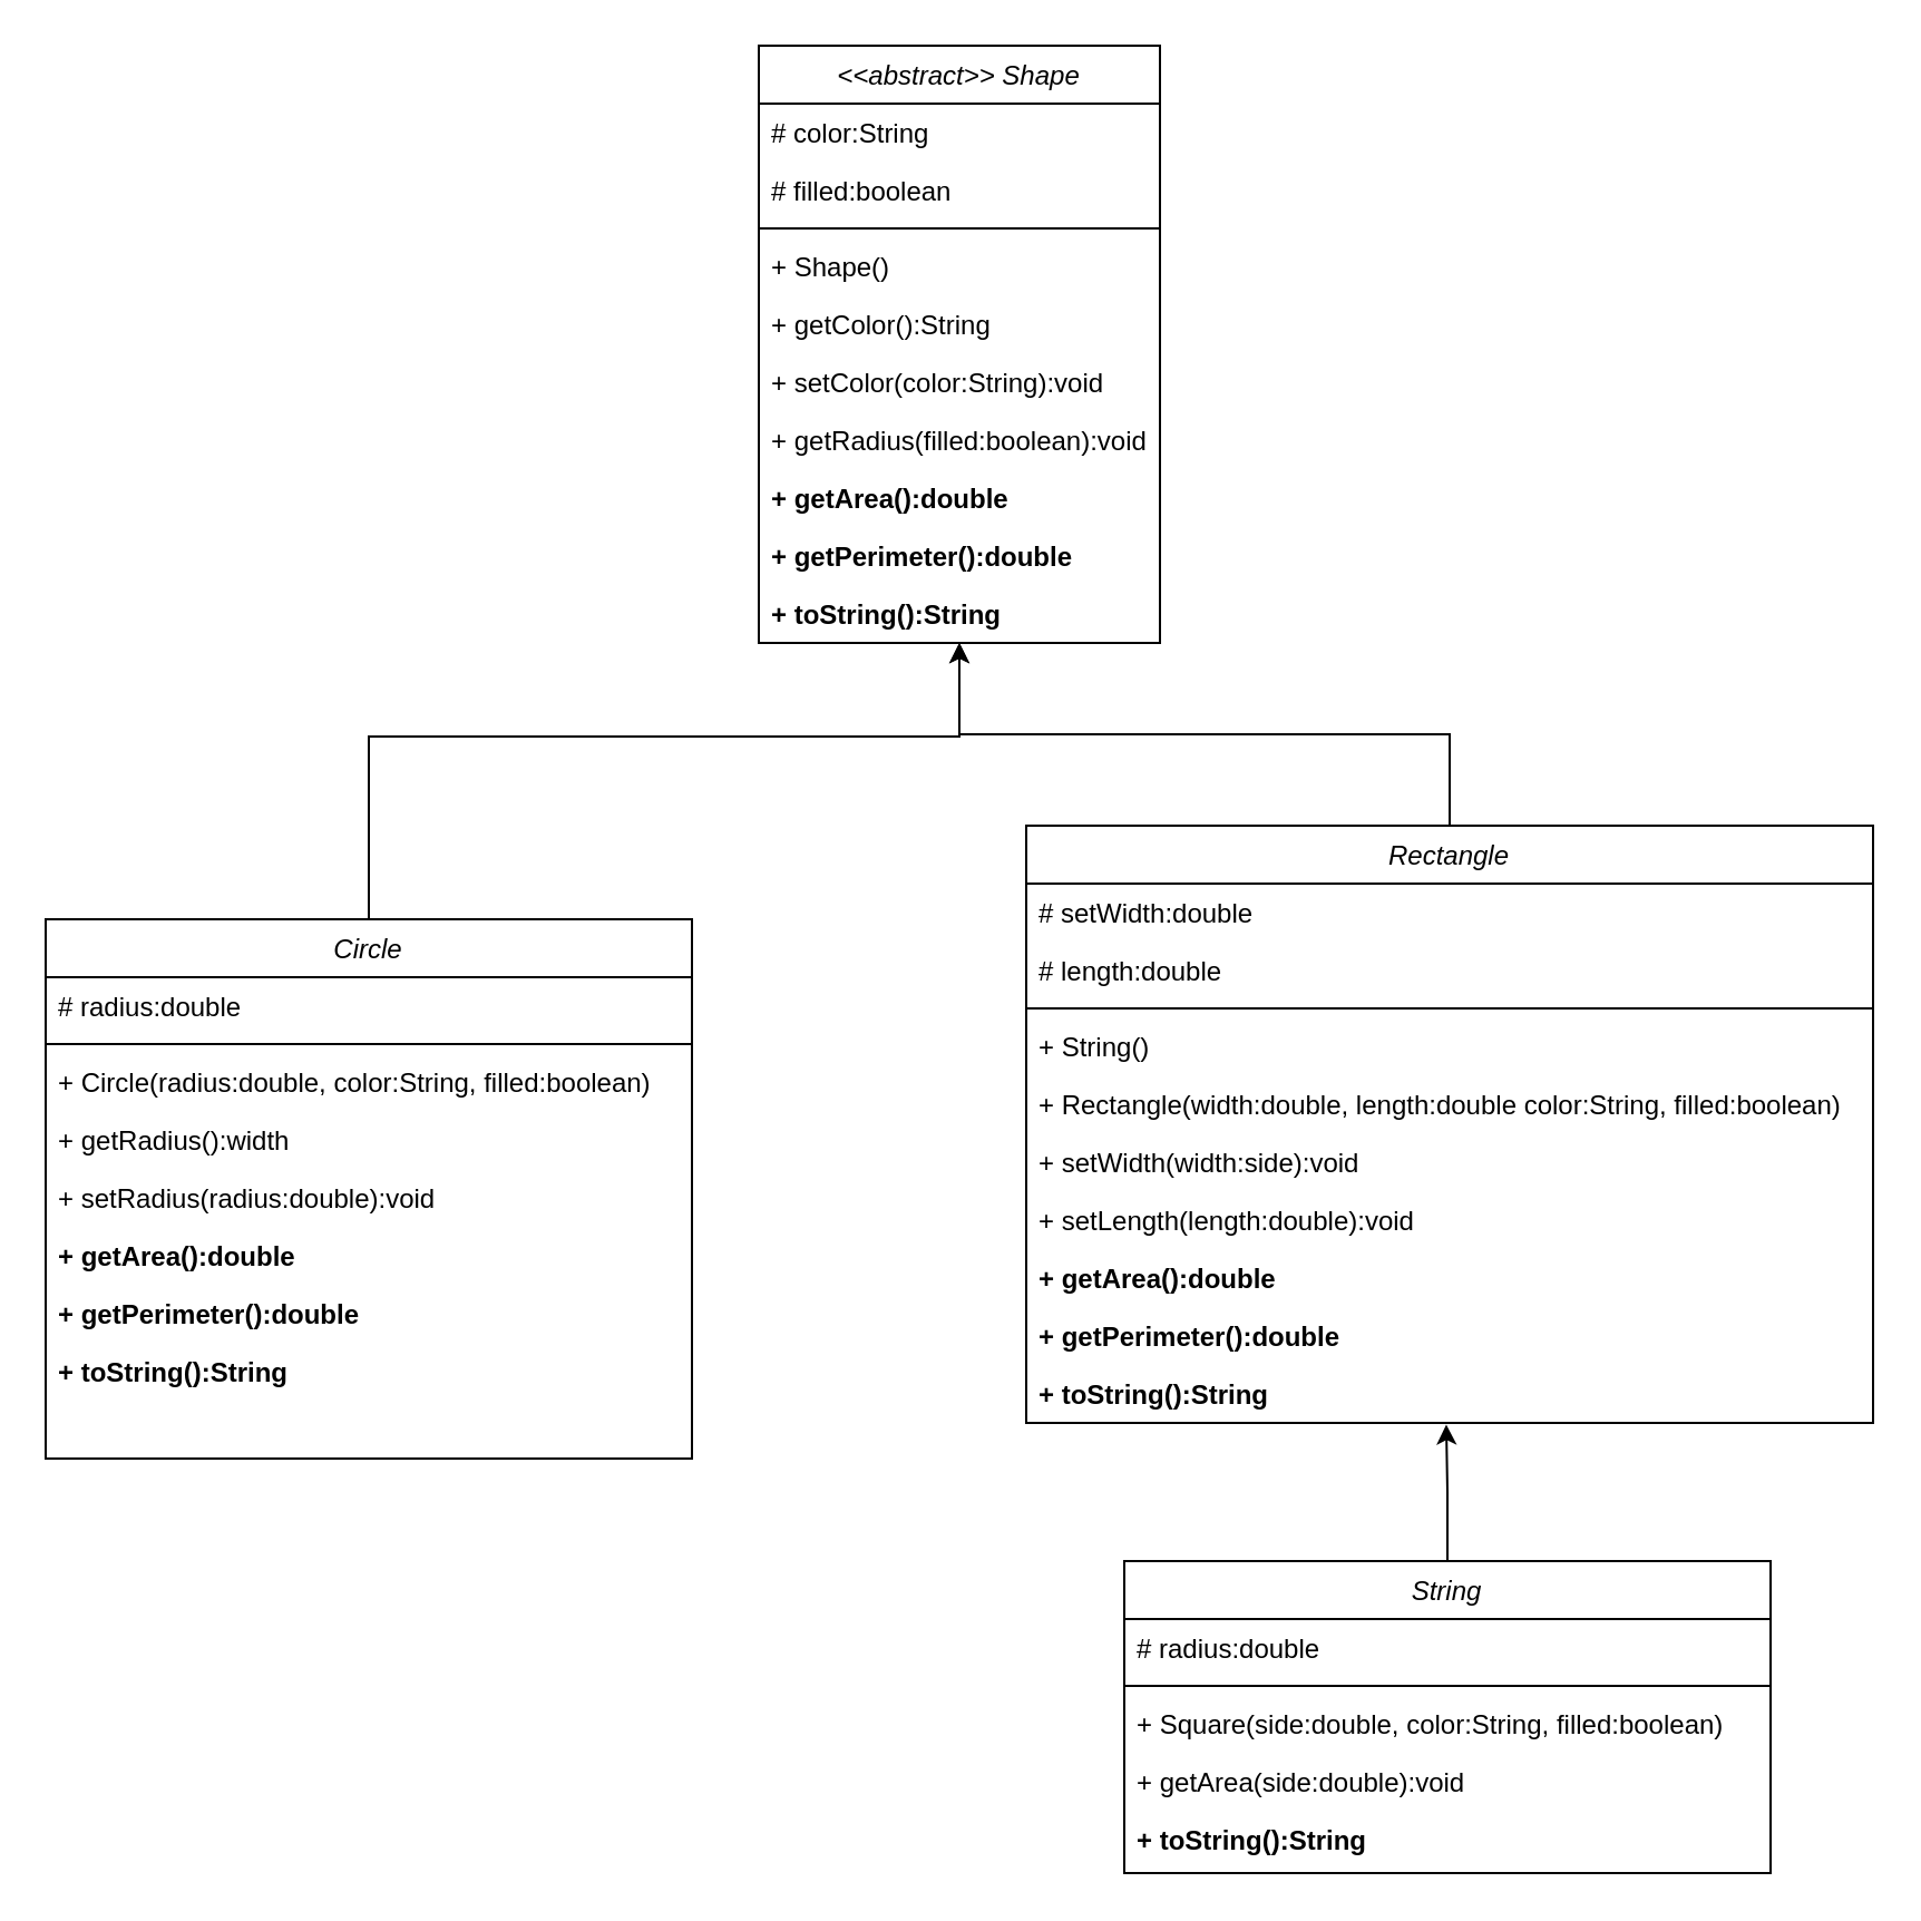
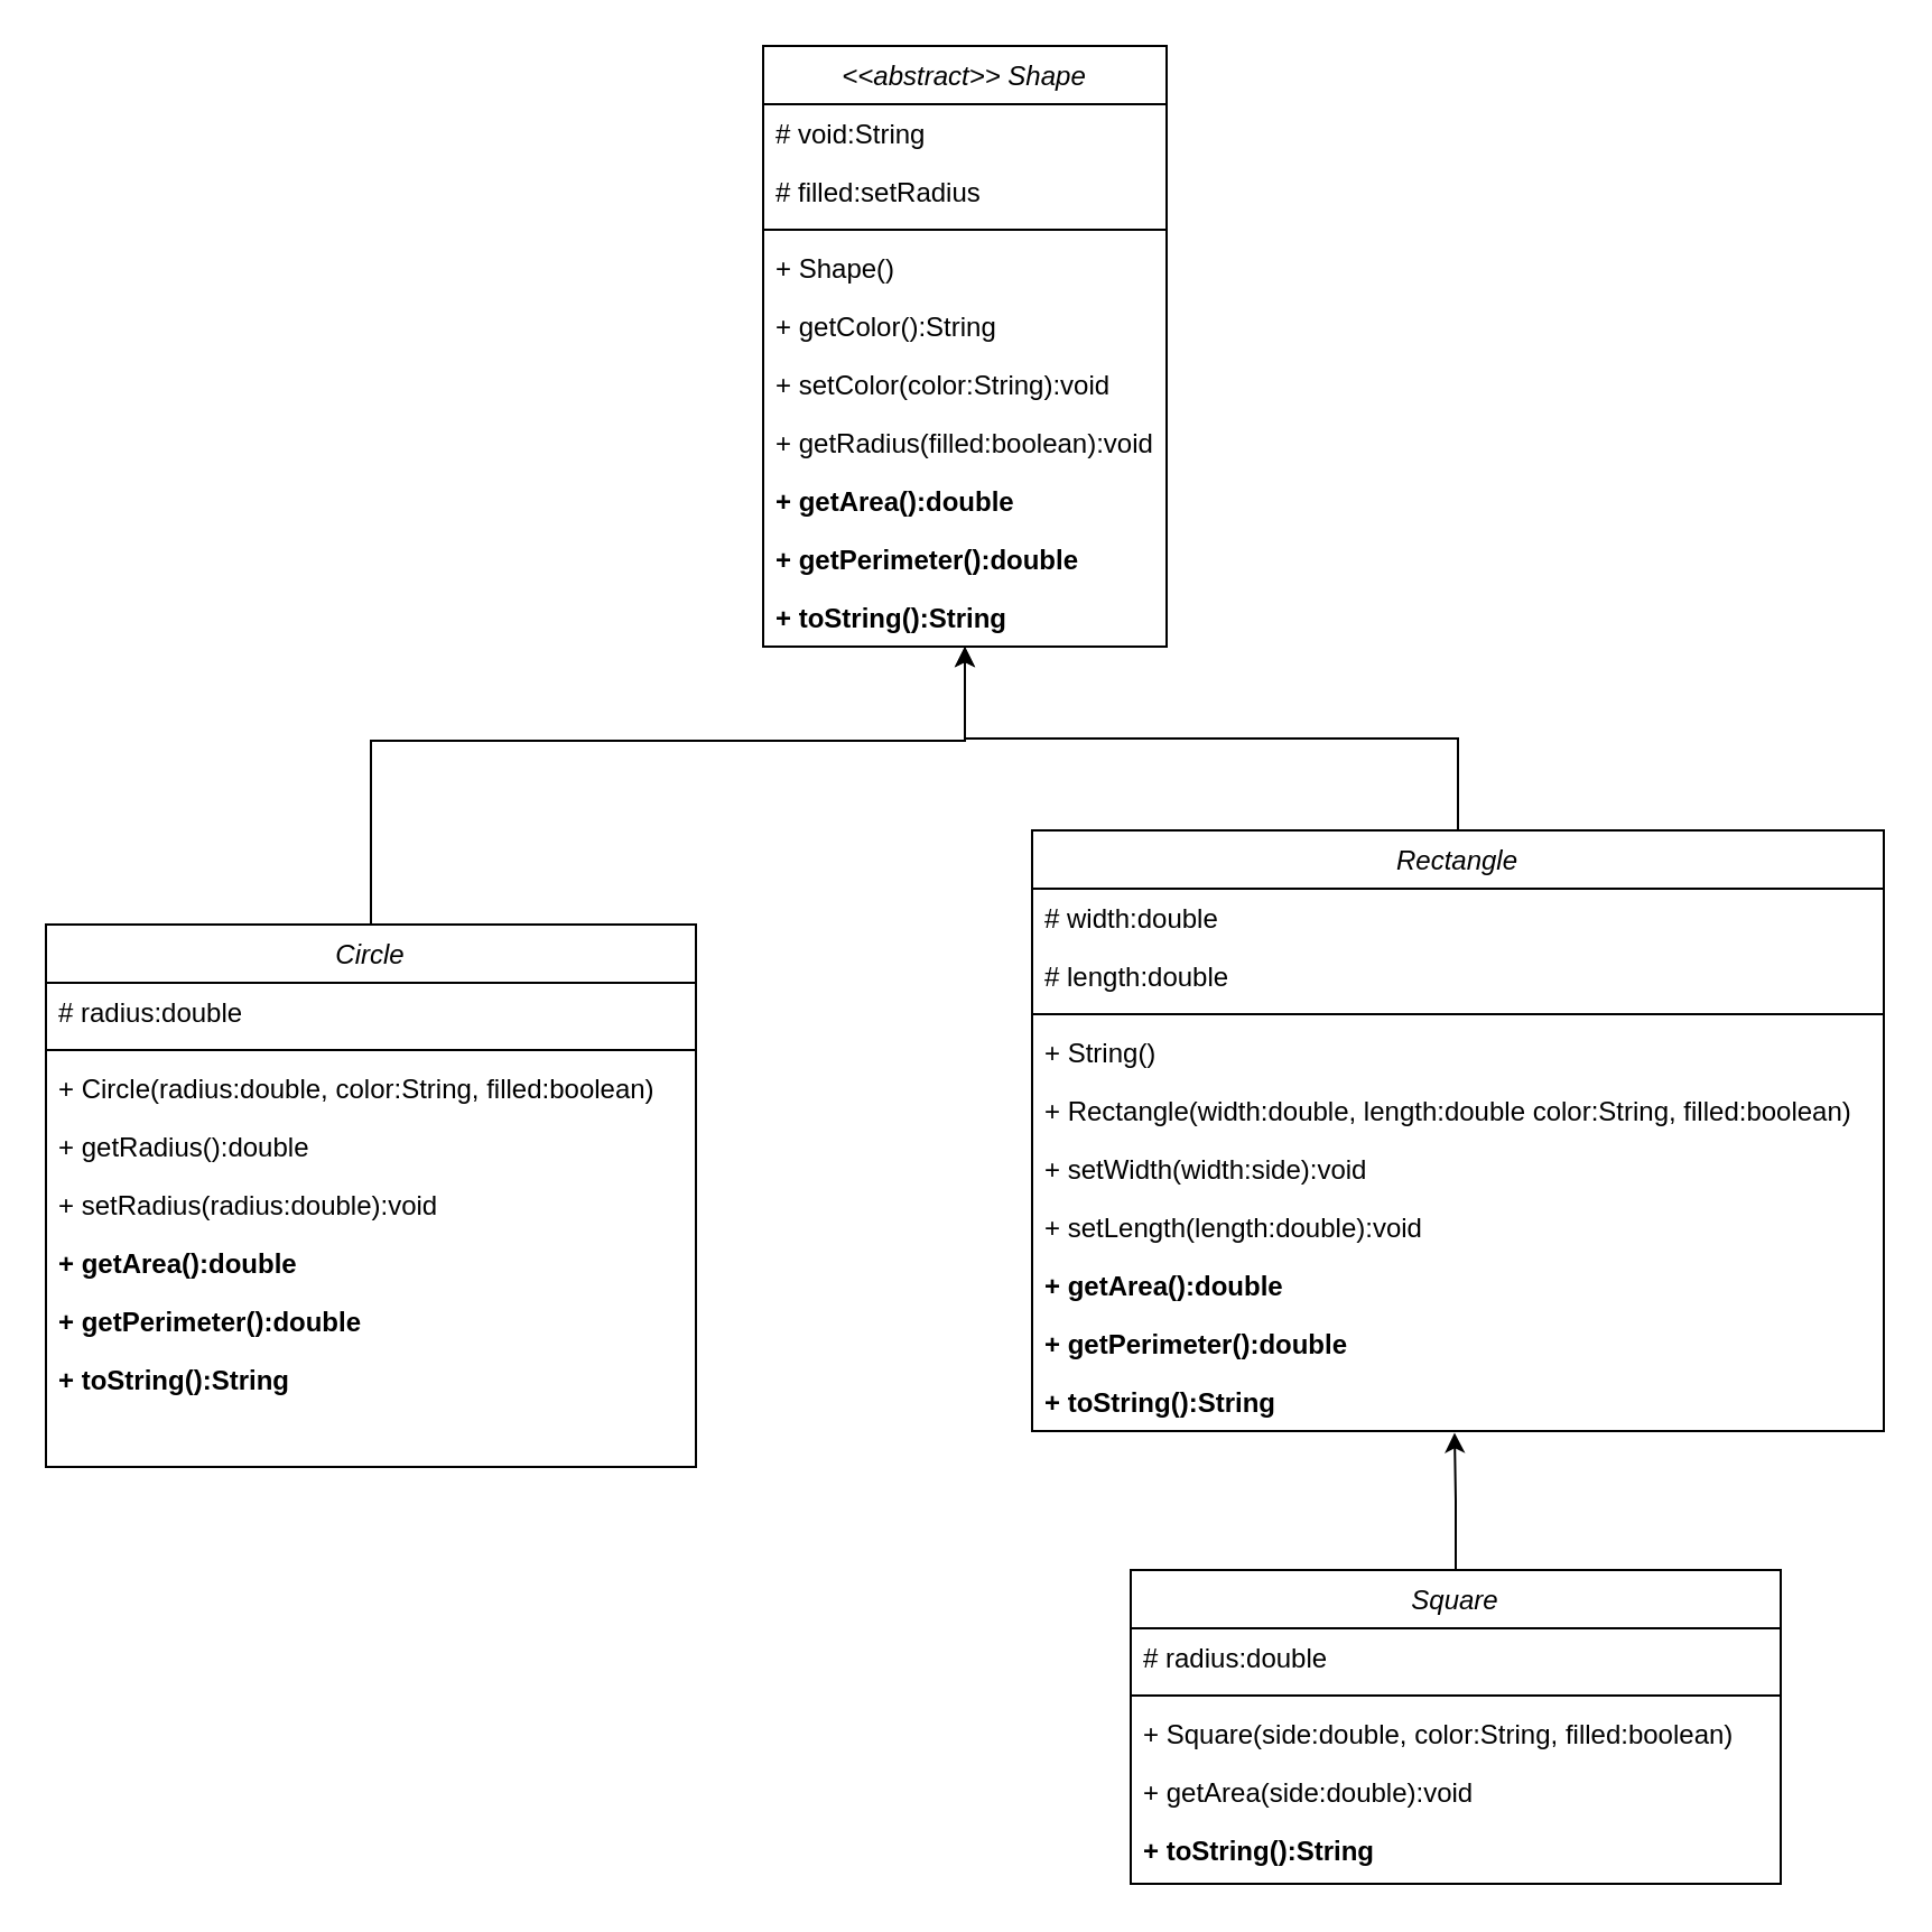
- <mxCell id="4" value="# color:String" style="text;align=left;verticalAlign=top;spacingLeft=4;spacingRight=4;overflow=hidden;rotatable=0;points=[[0,0.5],[1,0.5]];portConstraint=eastwest;" parent="3" vertex="1"><mxGeometry y="26" width="180" height="26" as="geometry" /></mxCell>
+ <mxCell id="4" value="# void:String" style="text;align=left;verticalAlign=top;spacingLeft=4;spacingRight=4;overflow=hidden;rotatable=0;points=[[0,0.5],[1,0.5]];portConstraint=eastwest;" parent="3" vertex="1"><mxGeometry y="26" width="180" height="26" as="geometry" /></mxCell>
- <mxCell id="5" value="# filled:boolean" style="text;align=left;verticalAlign=top;spacingLeft=4;spacingRight=4;overflow=hidden;rotatable=0;points=[[0,0.5],[1,0.5]];portConstraint=eastwest;rounded=0;shadow=0;html=0;" parent="3" vertex="1"><mxGeometry y="52" width="180" height="26" as="geometry" /></mxCell>
+ <mxCell id="5" value="# filled:setRadius" style="text;align=left;verticalAlign=top;spacingLeft=4;spacingRight=4;overflow=hidden;rotatable=0;points=[[0,0.5],[1,0.5]];portConstraint=eastwest;rounded=0;shadow=0;html=0;" parent="3" vertex="1"><mxGeometry y="52" width="180" height="26" as="geometry" /></mxCell>
- <mxCell id="15" value="# setWidth:double" style="text;align=left;verticalAlign=top;spacingLeft=4;spacingRight=4;overflow=hidden;rotatable=0;points=[[0,0.5],[1,0.5]];portConstraint=eastwest;" vertex="1" parent="14"><mxGeometry y="26" width="380" height="26" as="geometry" /></mxCell>
+ <mxCell id="15" value="# width:double" style="text;align=left;verticalAlign=top;spacingLeft=4;spacingRight=4;overflow=hidden;rotatable=0;points=[[0,0.5],[1,0.5]];portConstraint=eastwest;" vertex="1" parent="14"><mxGeometry y="26" width="380" height="26" as="geometry" /></mxCell>
- <mxCell id="37" value="+ getRadius():width" style="text;align=left;verticalAlign=top;spacingLeft=4;spacingRight=4;overflow=hidden;rotatable=0;points=[[0,0.5],[1,0.5]];portConstraint=eastwest;" vertex="1" parent="33"><mxGeometry y="86" width="290" height="26" as="geometry" /></mxCell>
+ <mxCell id="37" value="+ getRadius():double" style="text;align=left;verticalAlign=top;spacingLeft=4;spacingRight=4;overflow=hidden;rotatable=0;points=[[0,0.5],[1,0.5]];portConstraint=eastwest;" vertex="1" parent="33"><mxGeometry y="86" width="290" height="26" as="geometry" /></mxCell>
- <mxCell id="26" value="String" style="swimlane;fontStyle=2;align=center;verticalAlign=top;childLayout=stackLayout;horizontal=1;startSize=26;horizontalStack=0;resizeParent=1;resizeLast=0;collapsible=1;marginBottom=0;rounded=0;shadow=0;strokeWidth=1;" vertex="1" parent="1"><mxGeometry x="504" y="700" width="290" height="140" as="geometry"><mxRectangle x="230" y="140" width="160" height="26" as="alternateBounds" /></mxGeometry></mxCell>
+ <mxCell id="26" value="Square" style="swimlane;fontStyle=2;align=center;verticalAlign=top;childLayout=stackLayout;horizontal=1;startSize=26;horizontalStack=0;resizeParent=1;resizeLast=0;collapsible=1;marginBottom=0;rounded=0;shadow=0;strokeWidth=1;" vertex="1" parent="1"><mxGeometry x="504" y="700" width="290" height="140" as="geometry"><mxRectangle x="230" y="140" width="160" height="26" as="alternateBounds" /></mxGeometry></mxCell>
